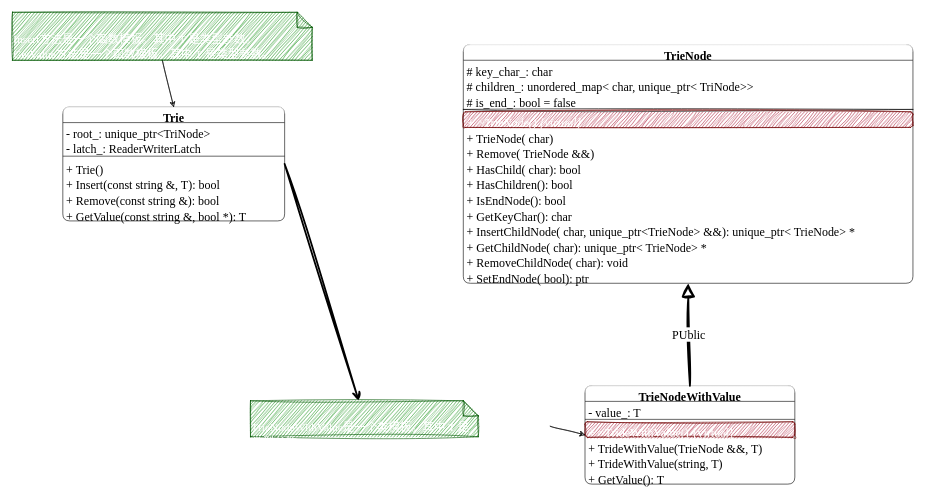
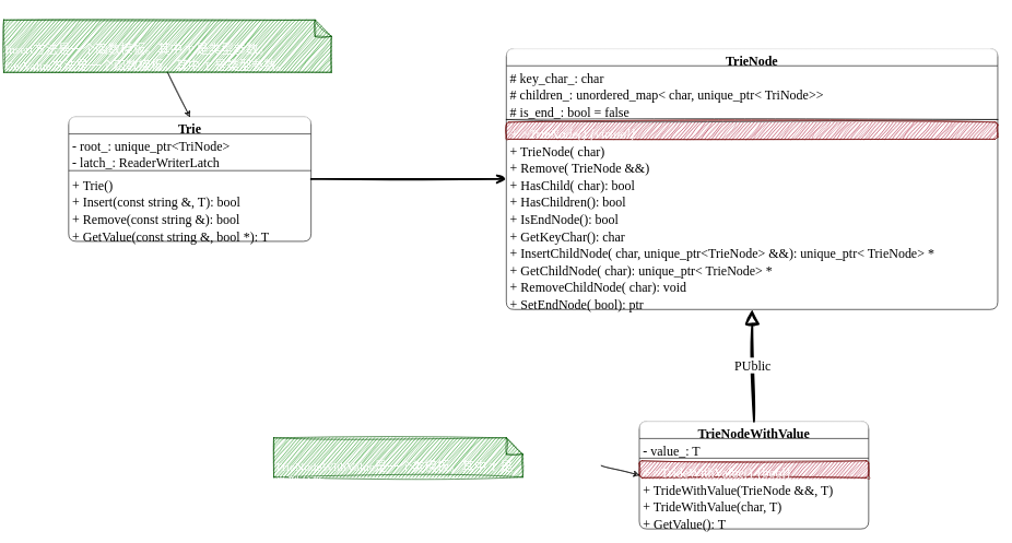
- <mxCell id="37" value="&lt;font style=&quot;font-size: 19px;&quot;&gt;Insert方法是一个函数模板。其中 T 是类型参数。&lt;br&gt;GetValue方法是一个函数模板。其中 T 是类型参数。&lt;br&gt;&lt;/font&gt;" style="shape=note2;boundedLbl=1;whiteSpace=wrap;html=1;size=25;verticalAlign=top;align=left;rounded=1;shadow=0;glass=1;sketch=1;hachureGap=4;jiggle=2;curveFitting=1;fontFamily=Comic Sans MS;fontSize=20;startSize=26;fillColor=#008a00;strokeColor=#005700;fontColor=#ffffff;" vertex="1" parent="1"><mxGeometry x="20" y="20" width="500" height="80" as="geometry" /></mxCell>
+ <mxCell id="37" value="&lt;font style=&quot;font-size: 19px;&quot;&gt;Insert方法是一个函数模板。其中 T 是类型参数。&lt;br&gt;GetValue方法是一个函数模板。其中 T 是类型参数。&lt;br&gt;&lt;/font&gt;" style="shape=note2;boundedLbl=1;whiteSpace=wrap;html=1;size=25;verticalAlign=top;align=left;rounded=1;shadow=0;glass=1;sketch=1;hachureGap=4;jiggle=2;curveFitting=1;fontFamily=Comic Sans MS;fontSize=20;startSize=26;fillColor=#008a00;strokeColor=#005700;fontColor=#ffffff;" vertex="1" parent="1"><mxGeometry x="5" y="30" width="500" height="80" as="geometry" /></mxCell>
- <mxCell id="38" value="" style="endArrow=open;startArrow=none;endFill=0;startFill=0;endSize=8;html=1;verticalAlign=bottom;labelBackgroundColor=none;strokeWidth=3;sketch=1;hachureGap=4;jiggle=2;curveFitting=1;fontFamily=Comic Sans MS;fontSource=https%3A%2F%2Ffonts.googleapis.com%2Fcss%3Ffamily%3DArchitects%2BDaughter;fontSize=20;fontColor=default;exitX=1;exitY=0.5;exitDx=0;exitDy=0;" edge="1" parent="1" source="28" target="27"><mxGeometry width="160" relative="1" as="geometry"><mxPoint x="982" y="250" as="sourcePoint" /><mxPoint x="1122" y="234.41" as="targetPoint" /></mxGeometry></mxCell>
+ <mxCell id="38" value="" style="endArrow=open;startArrow=none;endFill=0;startFill=0;endSize=8;html=1;verticalAlign=bottom;labelBackgroundColor=none;strokeWidth=3;sketch=1;hachureGap=4;jiggle=2;curveFitting=1;fontFamily=Comic Sans MS;fontSource=https%3A%2F%2Ffonts.googleapis.com%2Fcss%3Ffamily%3DArchitects%2BDaughter;fontSize=20;fontColor=default;exitX=1;exitY=0.5;exitDx=0;exitDy=0;entryX=0;entryY=0.5;entryDx=0;entryDy=0;" edge="1" parent="1" source="28" target="2"><mxGeometry width="160" relative="1" as="geometry"><mxPoint x="982" y="250" as="sourcePoint" /><mxPoint x="1122" y="234.41" as="targetPoint" /></mxGeometry></mxCell>
- <mxCell id="21" value="+ ~TrideWithValue() {virtual}" style="text;strokeColor=#6F0000;fillColor=#a20025;align=left;verticalAlign=top;spacingLeft=4;spacingRight=4;overflow=hidden;rotatable=0;points=[[0,0.5],[1,0.5]];portConstraint=eastwest;rounded=1;shadow=0;glass=0;hachureGap=4;fontFamily=Comic Sans MS;fontSize=20;fontColor=#ffffff;startSize=26;sketch=1;curveFitting=1;jiggle=2;movable=0;resizable=0;deletable=0;editable=0;connectable=0;" vertex="1" parent="18"><mxGeometry y="60" width="350" height="26" as="geometry" /></mxCell>
+ <mxCell id="21" value="+ ~TrideWithValue() {bool}" style="text;strokeColor=#6F0000;fillColor=#a20025;align=left;verticalAlign=top;spacingLeft=4;spacingRight=4;overflow=hidden;rotatable=0;points=[[0,0.5],[1,0.5]];portConstraint=eastwest;rounded=1;shadow=0;glass=0;hachureGap=4;fontFamily=Comic Sans MS;fontSize=20;fontColor=#ffffff;startSize=26;sketch=1;curveFitting=1;jiggle=2;movable=0;resizable=0;deletable=0;editable=0;connectable=0;" vertex="1" parent="18"><mxGeometry y="60" width="350" height="26" as="geometry" /></mxCell>
- <mxCell id="23" value="+ TrideWithValue(string, T)" style="text;strokeColor=none;fillColor=none;align=left;verticalAlign=top;spacingLeft=4;spacingRight=4;overflow=hidden;rotatable=0;points=[[0,0.5],[1,0.5]];portConstraint=eastwest;rounded=1;shadow=0;glass=1;hachureGap=4;fontFamily=Comic Sans MS;fontSize=20;fontColor=default;startSize=26;sketch=1;curveFitting=1;jiggle=2;movable=0;resizable=0;deletable=0;editable=0;connectable=0;" vertex="1" parent="18"><mxGeometry y="112" width="350" height="26" as="geometry" /></mxCell>
+ <mxCell id="23" value="+ TrideWithValue(char, T)" style="text;strokeColor=none;fillColor=none;align=left;verticalAlign=top;spacingLeft=4;spacingRight=4;overflow=hidden;rotatable=0;points=[[0,0.5],[1,0.5]];portConstraint=eastwest;rounded=1;shadow=0;glass=1;hachureGap=4;fontFamily=Comic Sans MS;fontSize=20;fontColor=default;startSize=26;sketch=1;curveFitting=1;jiggle=2;movable=0;resizable=0;deletable=0;editable=0;connectable=0;" vertex="1" parent="18"><mxGeometry y="112" width="350" height="26" as="geometry" /></mxCell>
